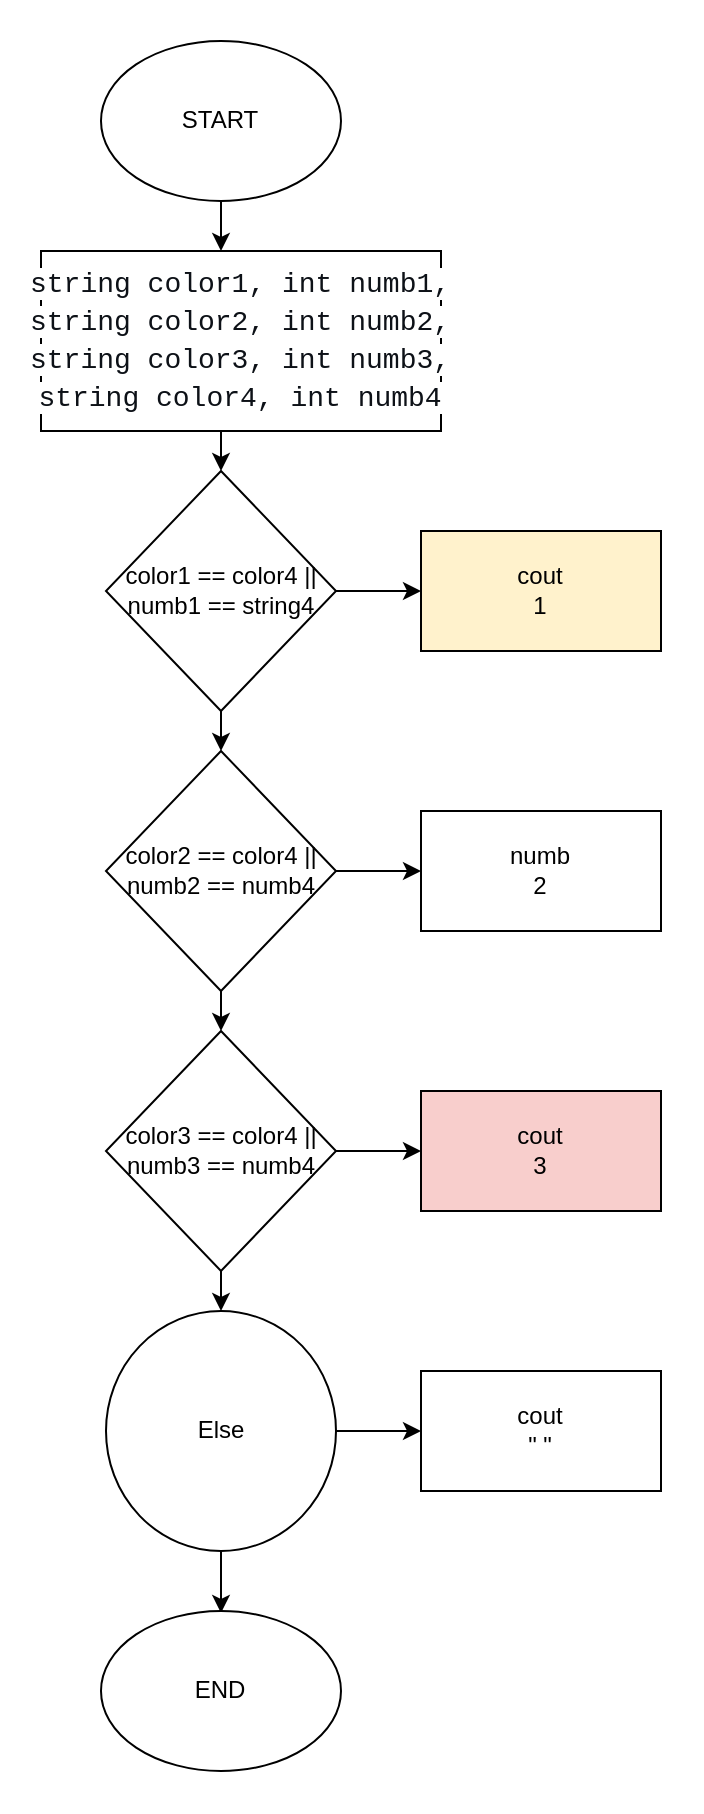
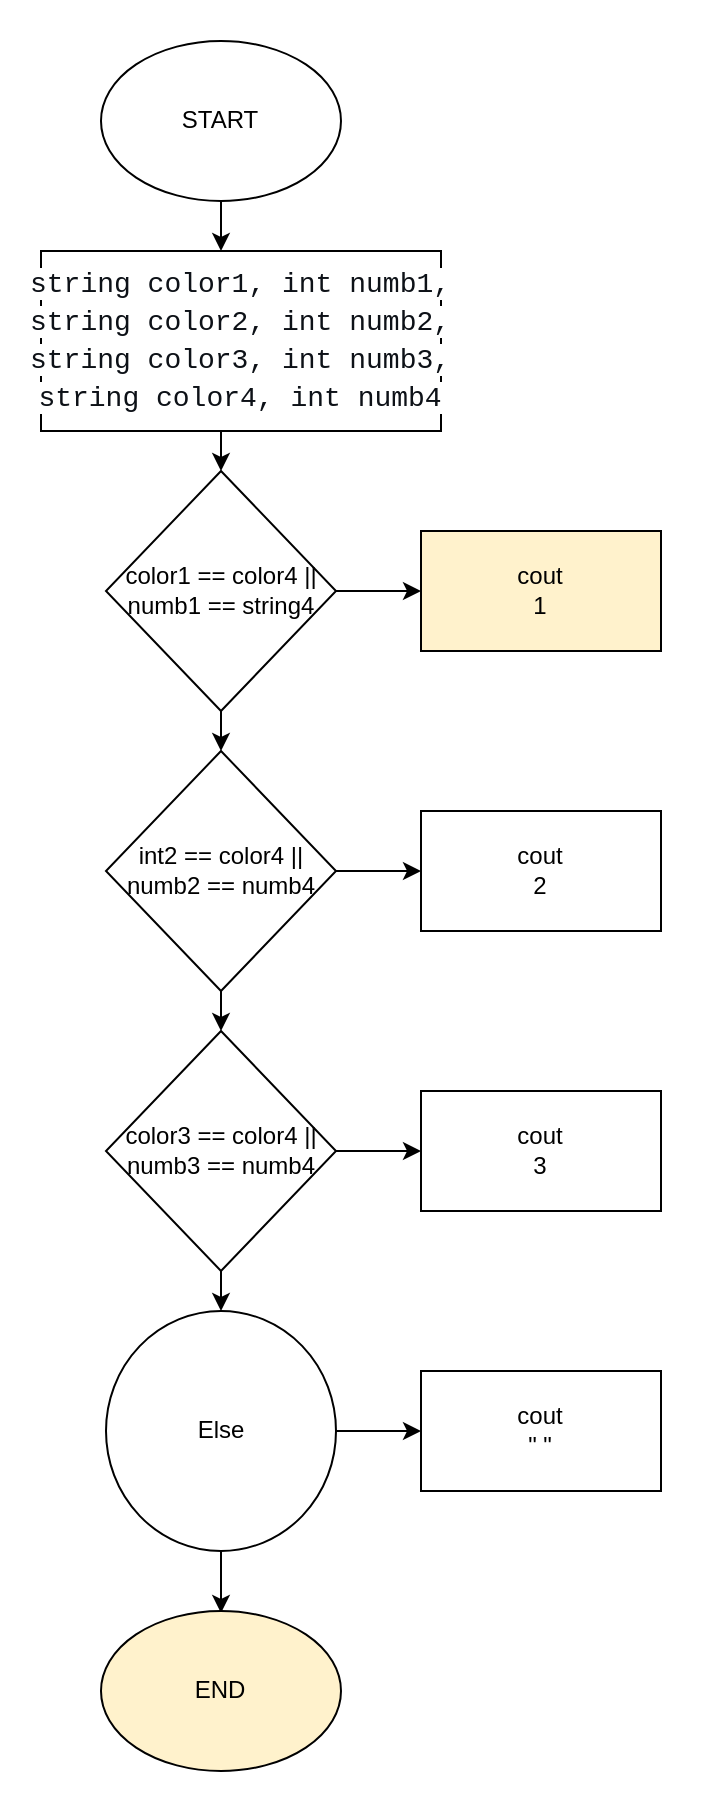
- <mxCell id="10" value="color2 == color4 || numb2 == numb4" style="rhombus;whiteSpace=wrap;html=1;" vertex="1" parent="1"><mxGeometry x="52.5" y="375" width="115" height="120" as="geometry" /></mxCell>
+ <mxCell id="10" value="int2 == color4 || numb2 == numb4" style="rhombus;whiteSpace=wrap;html=1;" vertex="1" parent="1"><mxGeometry x="52.5" y="375" width="115" height="120" as="geometry" /></mxCell>
- <mxCell id="12" value="numb&lt;div&gt;2&lt;/div&gt;" style="rounded=0;whiteSpace=wrap;html=1;" vertex="1" parent="1"><mxGeometry x="210" y="405" width="120" height="60" as="geometry" /></mxCell>
+ <mxCell id="12" value="cout&lt;div&gt;2&lt;/div&gt;" style="rounded=0;whiteSpace=wrap;html=1;" vertex="1" parent="1"><mxGeometry x="210" y="405" width="120" height="60" as="geometry" /></mxCell>
- <mxCell id="16" value="cout&lt;div&gt;3&lt;/div&gt;" style="rounded=0;whiteSpace=wrap;html=1;fillColor=#f8cecc;" vertex="1" parent="1"><mxGeometry x="210" y="545" width="120" height="60" as="geometry" /></mxCell>
+ <mxCell id="16" value="cout&lt;div&gt;3&lt;/div&gt;" style="rounded=0;whiteSpace=wrap;html=1;" vertex="1" parent="1"><mxGeometry x="210" y="545" width="120" height="60" as="geometry" /></mxCell>
- <mxCell id="22" value="END" style="ellipse;whiteSpace=wrap;html=1;" vertex="1" parent="1"><mxGeometry x="50" y="805" width="120" height="80" as="geometry" /></mxCell>
+ <mxCell id="22" value="END" style="ellipse;whiteSpace=wrap;html=1;fillColor=#fff2cc;" vertex="1" parent="1"><mxGeometry x="50" y="805" width="120" height="80" as="geometry" /></mxCell>
